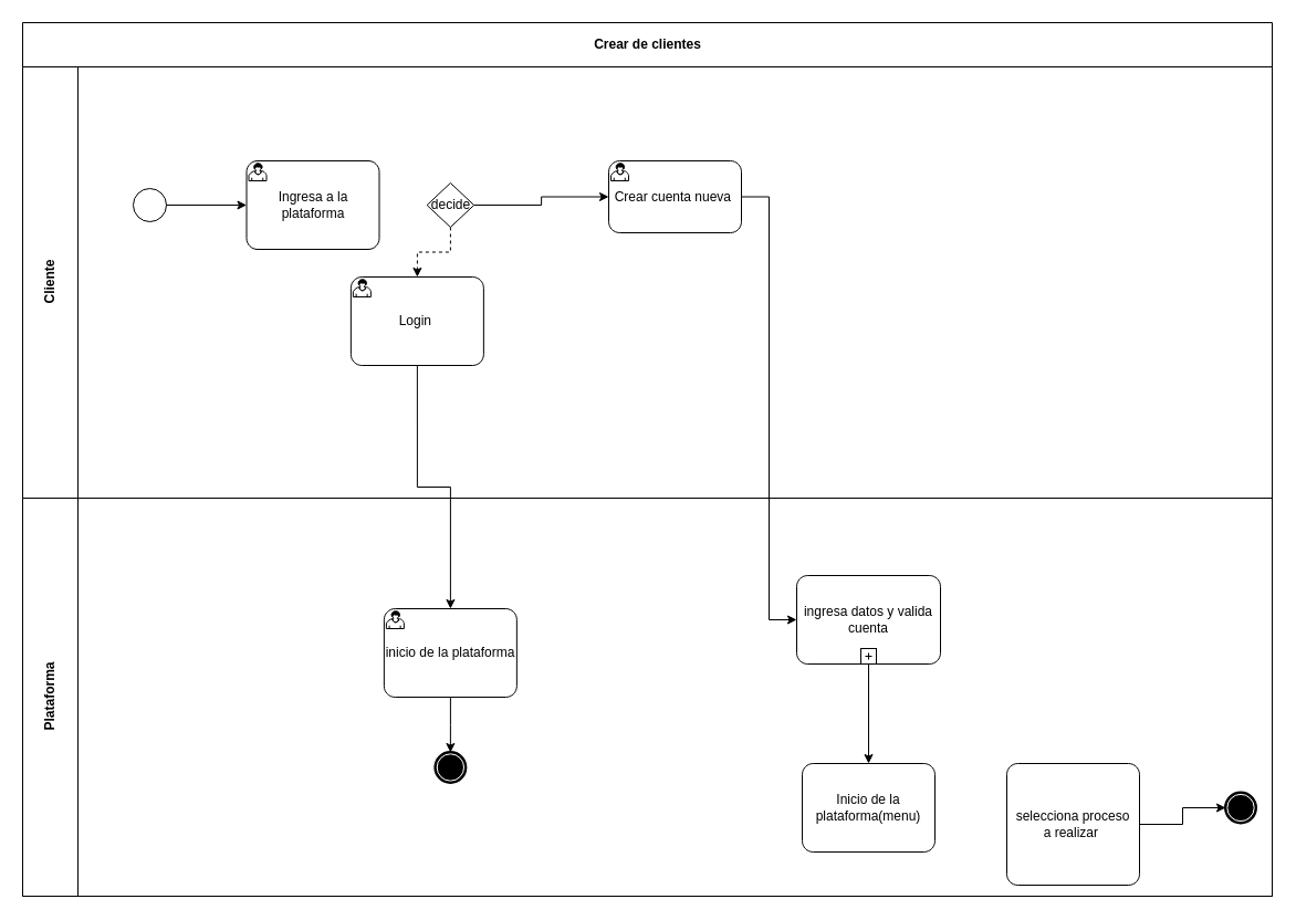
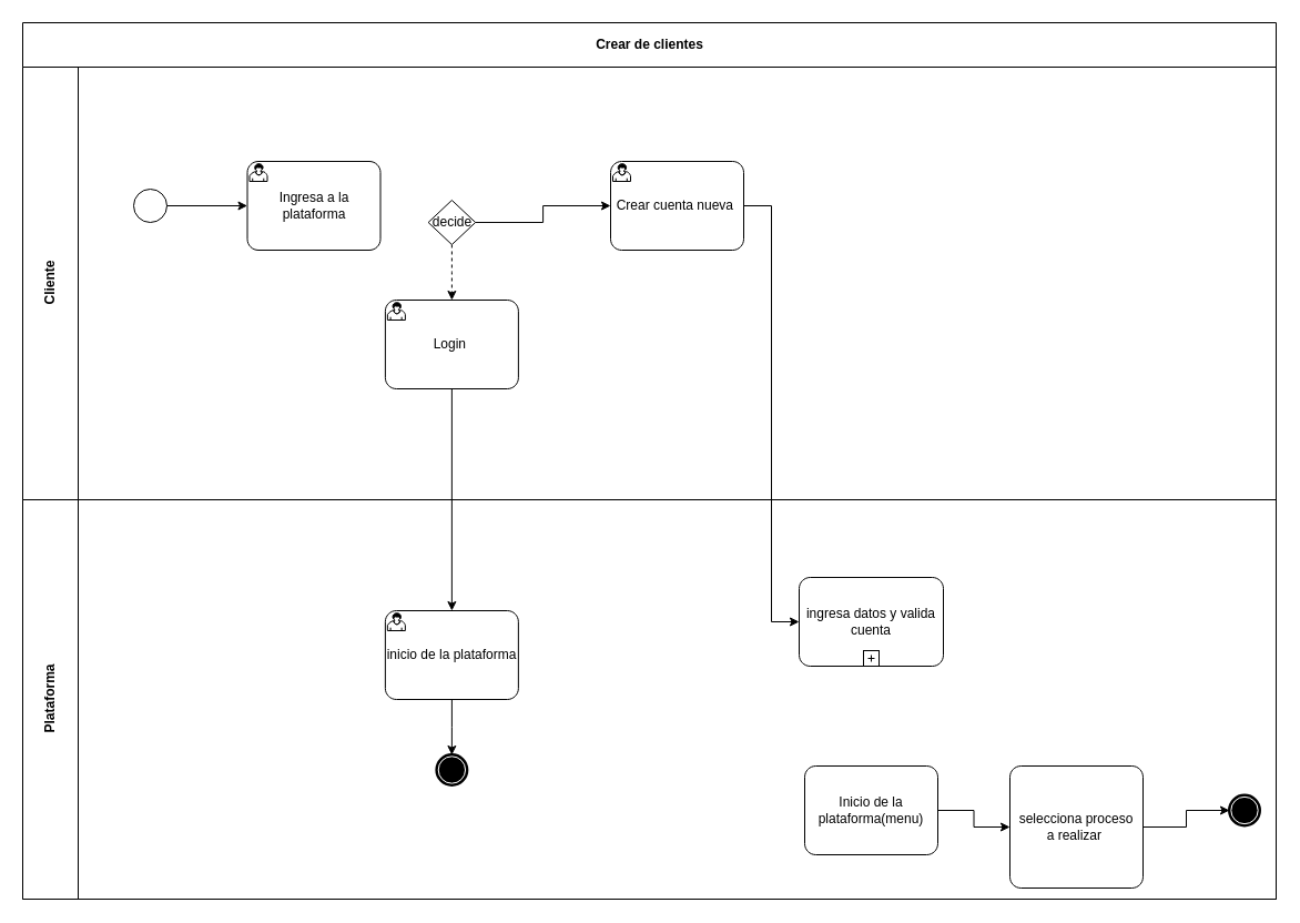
- <mxCell id="10" value="Crear cuenta nueva " style="points=[[0.25,0,0],[0.5,0,0],[0.75,0,0],[1,0.25,0],[1,0.5,0],[1,0.75,0],[0.75,1,0],[0.5,1,0],[0.25,1,0],[0,0.75,0],[0,0.5,0],[0,0.25,0]];shape=mxgraph.bpmn.task;whiteSpace=wrap;rectStyle=rounded;size=10;taskMarker=user;" vertex="1" parent="3"><mxGeometry x="530" y="85" width="120" height="65" as="geometry" /></mxCell>
+ <mxCell id="10" value="Crear cuenta nueva " style="points=[[0.25,0,0],[0.5,0,0],[0.75,0,0],[1,0.25,0],[1,0.5,0],[1,0.75,0],[0.75,1,0],[0.5,1,0],[0.25,1,0],[0,0.75,0],[0,0.5,0],[0,0.25,0]];shape=mxgraph.bpmn.task;whiteSpace=wrap;rectStyle=rounded;size=10;taskMarker=user;" vertex="1" parent="3"><mxGeometry x="530" y="85" width="120" height="80" as="geometry" /></mxCell>
- <mxCell id="7" value="decide" style="rhombus;whiteSpace=wrap;html=1;" vertex="1" parent="3"><mxGeometry x="365.63" y="105" width="42.5" height="40" as="geometry" /></mxCell>
+ <mxCell id="7" value="decide" style="rhombus;whiteSpace=wrap;html=1;" vertex="1" parent="3"><mxGeometry x="365.63" y="120" width="42.5" height="40" as="geometry" /></mxCell>
- <mxCell id="11" value="Login " style="points=[[0.25,0,0],[0.5,0,0],[0.75,0,0],[1,0.25,0],[1,0.5,0],[1,0.75,0],[0.75,1,0],[0.5,1,0],[0.25,1,0],[0,0.75,0],[0,0.5,0],[0,0.25,0]];shape=mxgraph.bpmn.task;whiteSpace=wrap;rectStyle=rounded;size=10;taskMarker=user;" vertex="1" parent="3"><mxGeometry x="296.88" y="190" width="120" height="80" as="geometry" /></mxCell>
+ <mxCell id="11" value="Login " style="points=[[0.25,0,0],[0.5,0,0],[0.75,0,0],[1,0.25,0],[1,0.5,0],[1,0.75,0],[0.75,1,0],[0.5,1,0],[0.25,1,0],[0,0.75,0],[0,0.5,0],[0,0.25,0]];shape=mxgraph.bpmn.task;whiteSpace=wrap;rectStyle=rounded;size=10;taskMarker=user;" vertex="1" parent="3"><mxGeometry x="326.88" y="210" width="120" height="80" as="geometry" /></mxCell>
- <mxCell id="17" style="edgeStyle=orthogonalEdgeStyle;rounded=0;orthogonalLoop=1;jettySize=auto;html=1;" edge="1" parent="12" source="15" target="16"><mxGeometry relative="1" as="geometry" /></mxCell>
+ <mxCell id="20" value="" style="edgeStyle=orthogonalEdgeStyle;rounded=0;orthogonalLoop=1;jettySize=auto;html=1;" edge="1" parent="12" source="16" target="19"><mxGeometry relative="1" as="geometry" /></mxCell>
